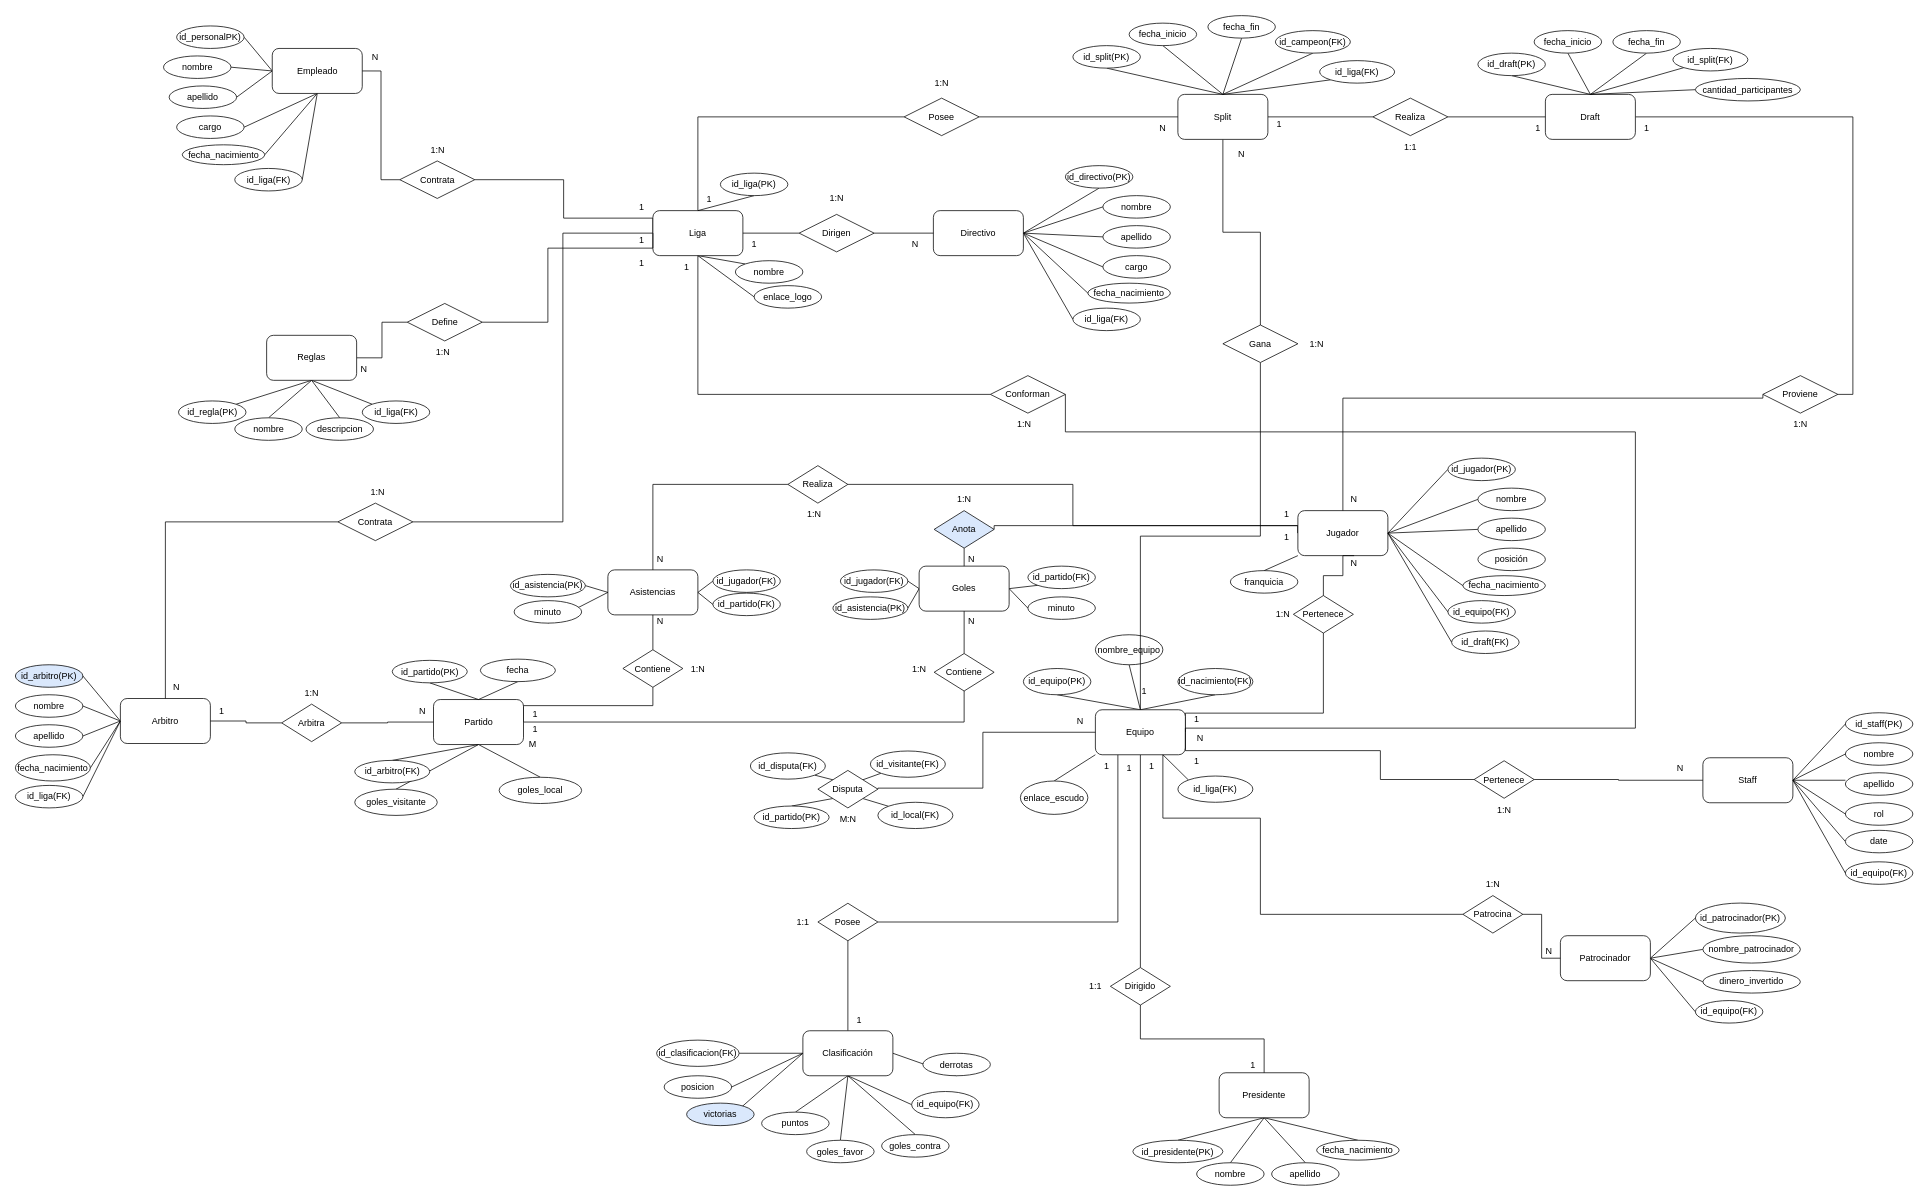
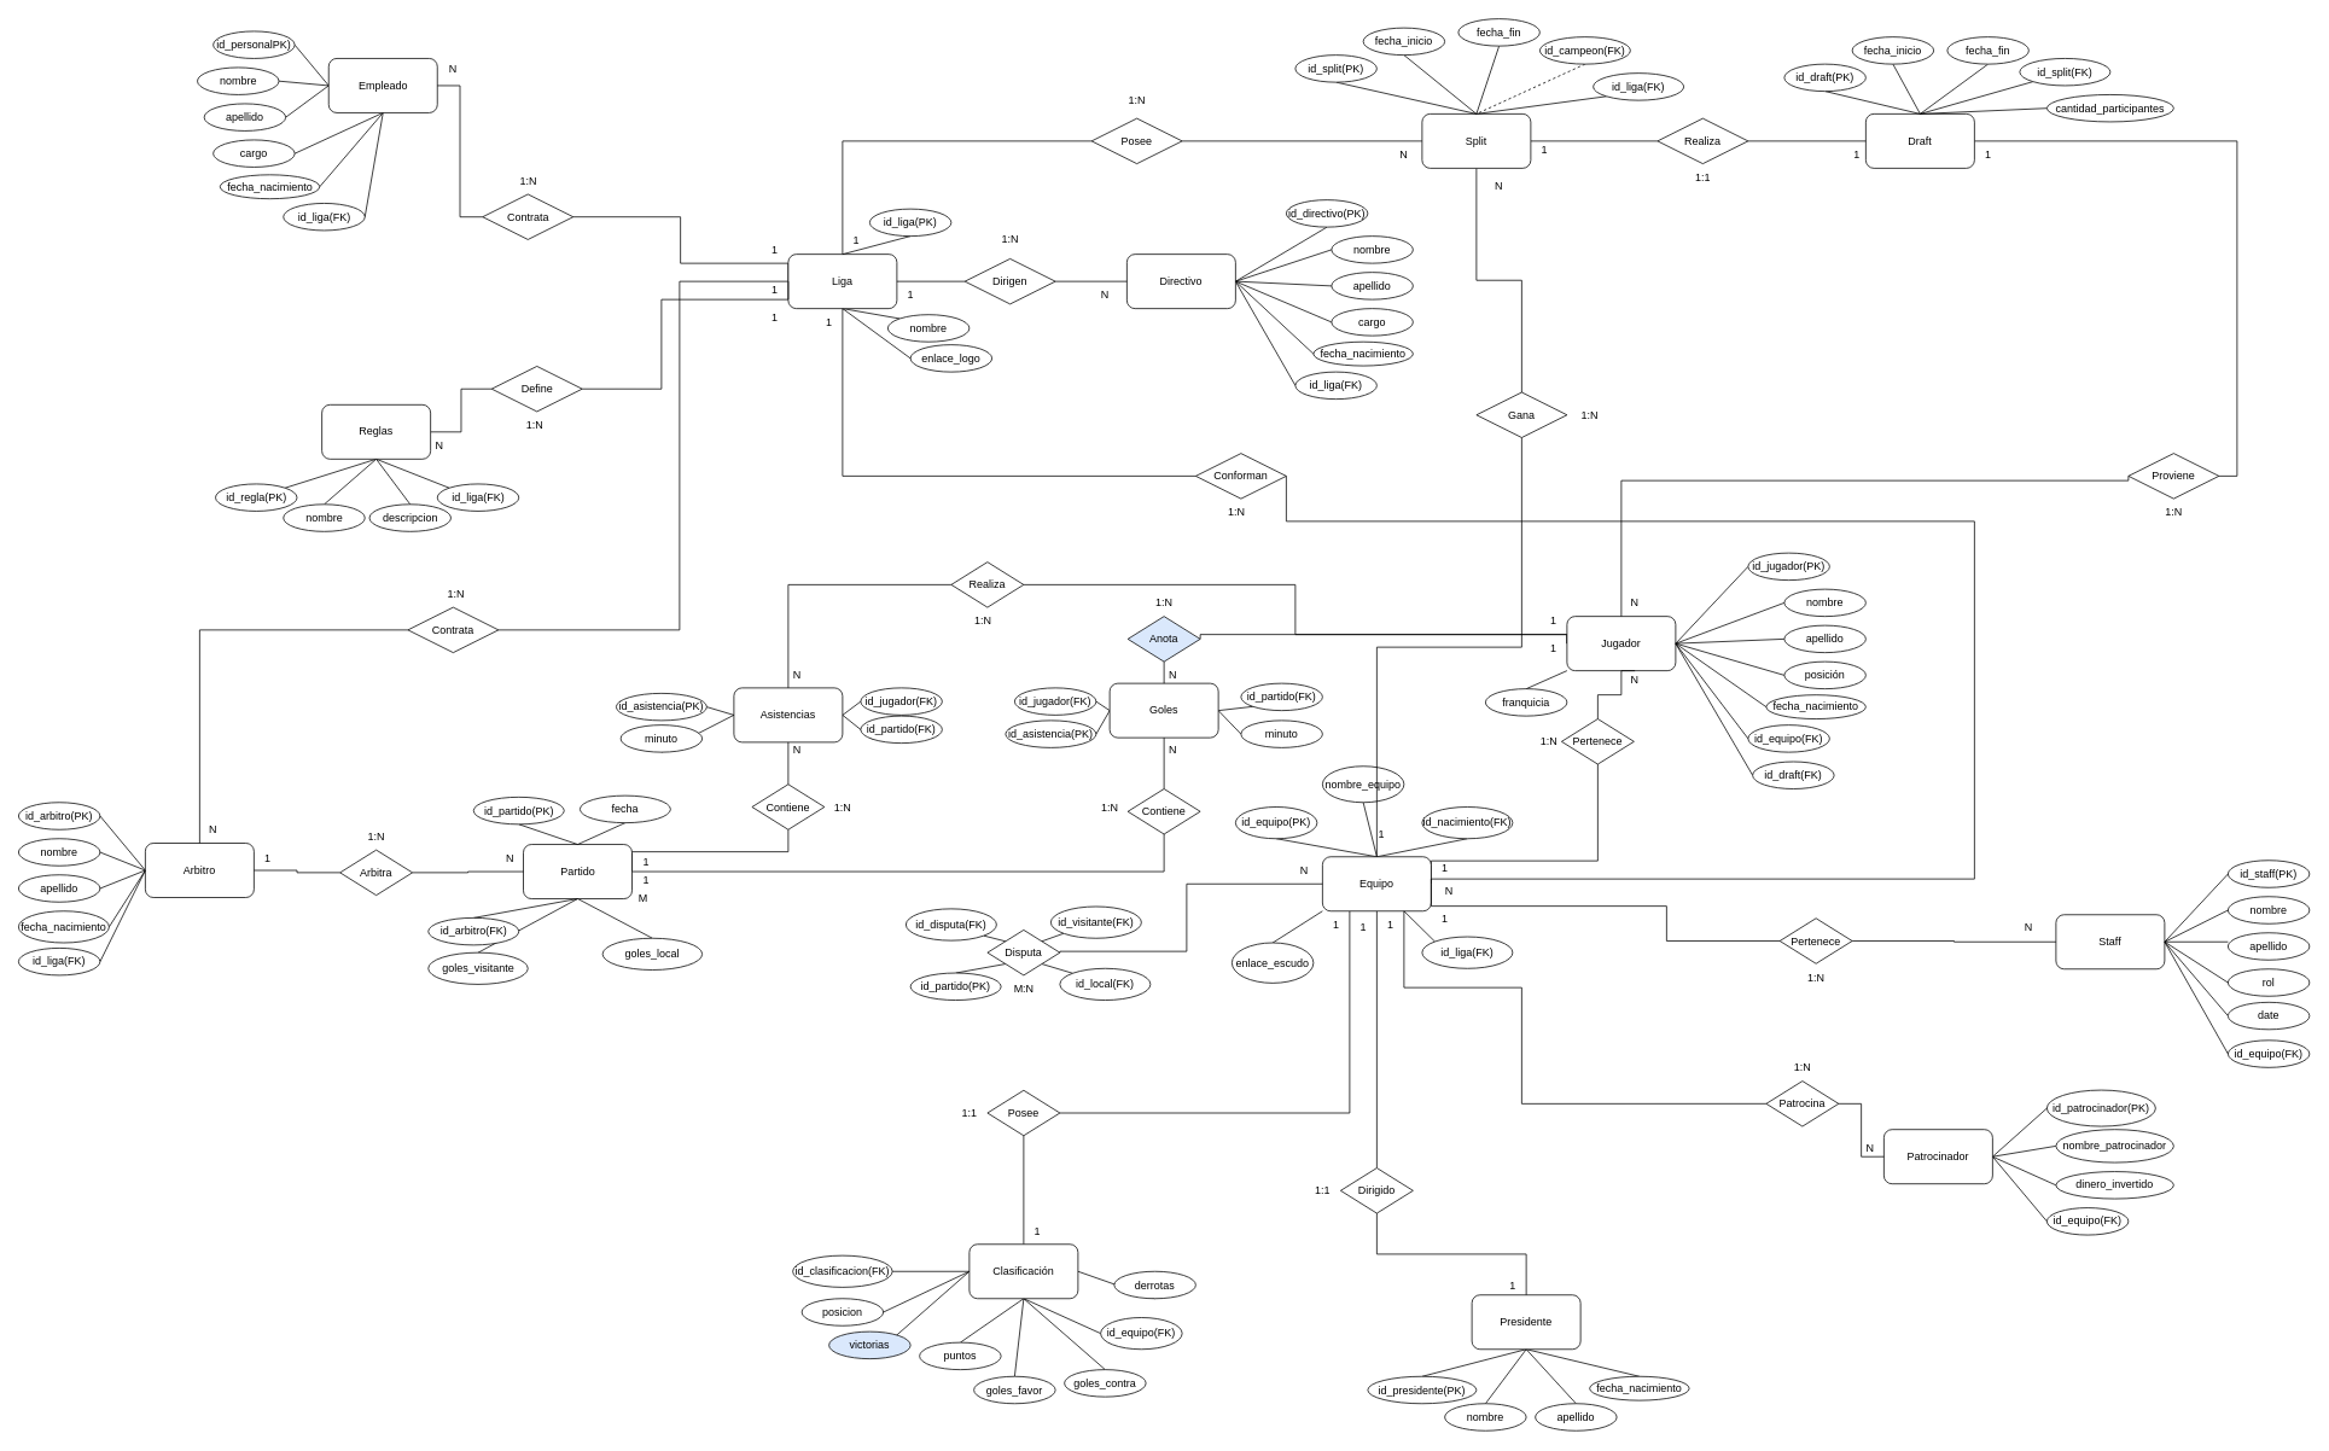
- <mxCell id="258" style="rounded=0;orthogonalLoop=1;jettySize=auto;html=1;exitX=0.5;exitY=1;exitDx=0;exitDy=0;entryX=0.5;entryY=0;entryDx=0;entryDy=0;endArrow=none;endFill=0;" parent="1" source="259" target="238" edge="1"><mxGeometry relative="1" as="geometry" /></mxCell>
+ <mxCell id="258" style="rounded=0;orthogonalLoop=1;jettySize=auto;html=1;exitX=0.5;exitY=1;exitDx=0;exitDy=0;entryX=0.5;entryY=0;entryDx=0;entryDy=0;endArrow=none;endFill=0;dashed=1;" parent="1" source="259" target="238" edge="1"><mxGeometry relative="1" as="geometry" /></mxCell>
+ <mxCell id="75" style="rounded=0;orthogonalLoop=1;jettySize=auto;html=1;exitX=0;exitY=0.5;exitDx=0;exitDy=0;entryX=1;entryY=0.5;entryDx=0;entryDy=0;endArrow=none;endFill=0;" parent="1" source="76" target="6" edge="1"><mxGeometry relative="1" as="geometry" /></mxCell>
- <mxCell id="95" value="id_arbitro(PK)" style="ellipse;whiteSpace=wrap;html=1;fillColor=#dae8fc;" parent="1" vertex="1"><mxGeometry x="20" y="885.5" width="90" height="30" as="geometry" /></mxCell>
+ <mxCell id="95" value="id_arbitro(PK)" style="ellipse;whiteSpace=wrap;html=1;" parent="1" vertex="1"><mxGeometry x="20" y="885.5" width="90" height="30" as="geometry" /></mxCell>
